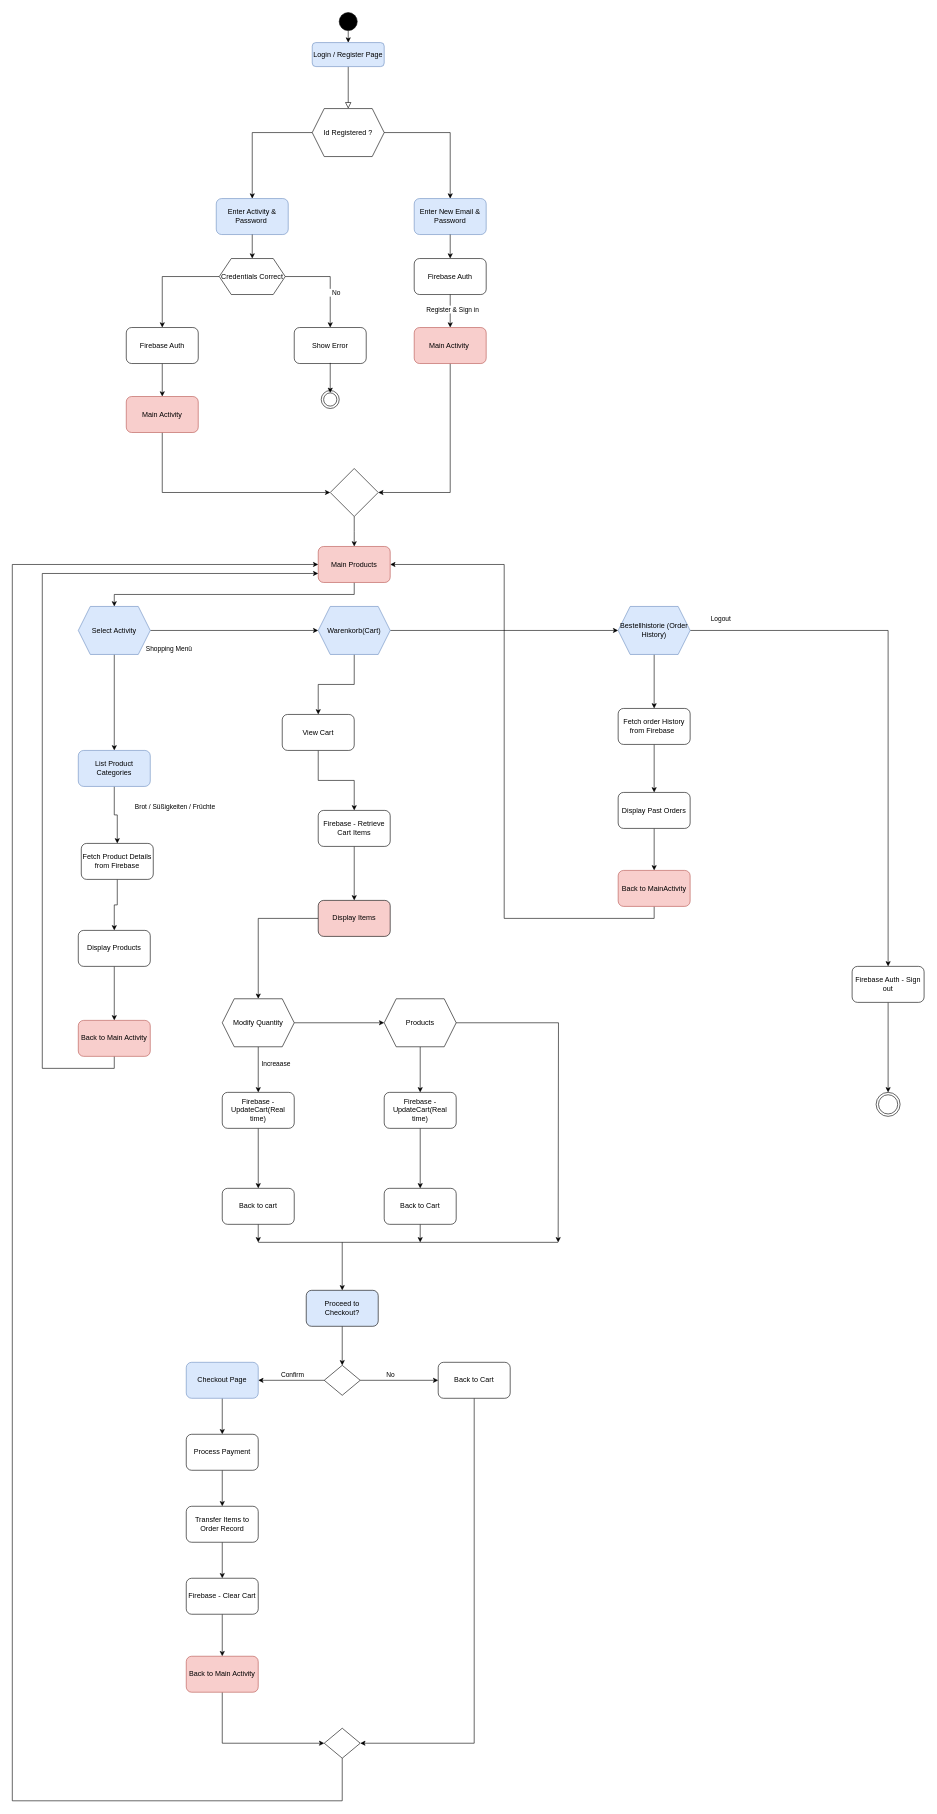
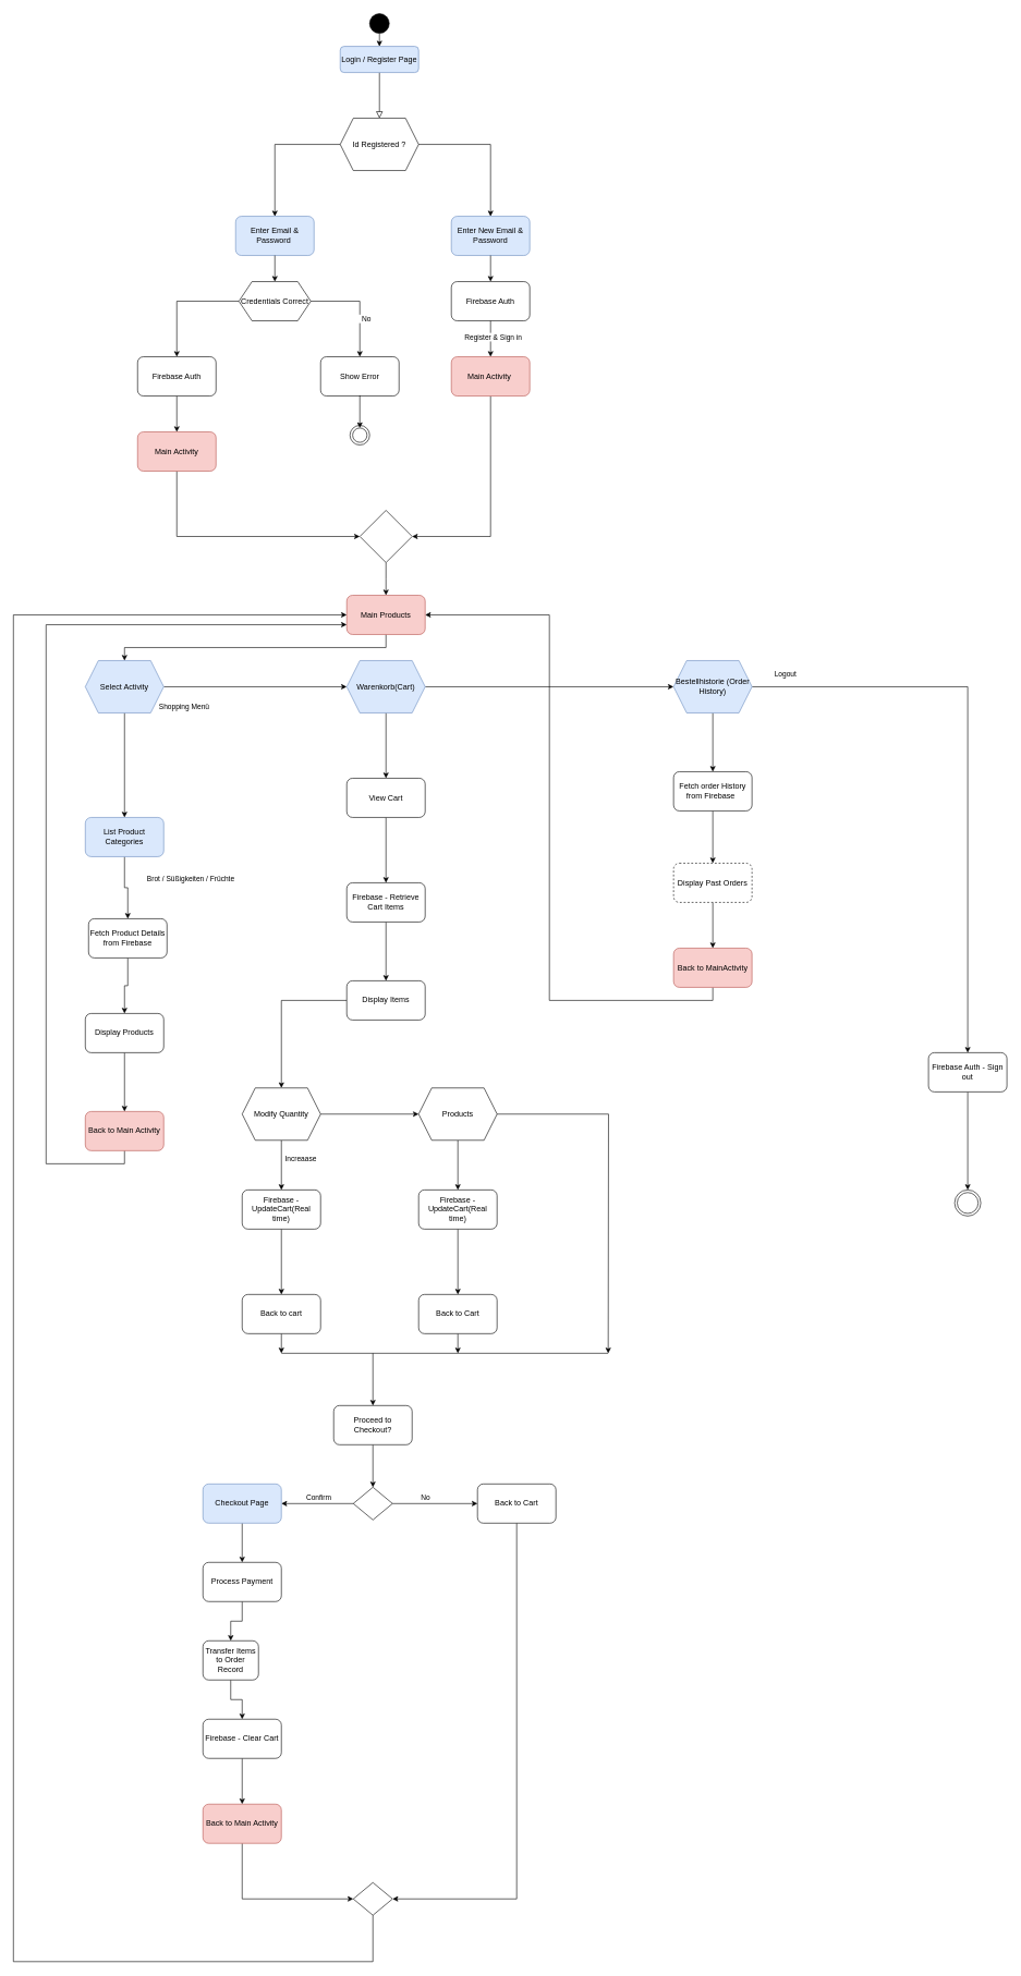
- <mxCell id="6" value="Enter Activity &amp;amp; Password&amp;nbsp;" style="rounded=1;whiteSpace=wrap;html=1;fillColor=#dae8fc;strokeColor=#6c8ebf;" parent="1" vertex="1"><mxGeometry x="360" y="330" width="120" height="60" as="geometry" /></mxCell>
+ <mxCell id="6" value="Enter Email &amp;amp; Password&amp;nbsp;" style="rounded=1;whiteSpace=wrap;html=1;fillColor=#dae8fc;strokeColor=#6c8ebf;" parent="1" vertex="1"><mxGeometry x="360" y="330" width="120" height="60" as="geometry" /></mxCell>
- <mxCell id="54" value="View Cart" style="rounded=1;whiteSpace=wrap;html=1;" vertex="1" parent="1"><mxGeometry x="470" y="1190" width="120" height="60" as="geometry" /></mxCell>
+ <mxCell id="54" value="View Cart" style="rounded=1;whiteSpace=wrap;html=1;" vertex="1" parent="1"><mxGeometry x="530" y="1190" width="120" height="60" as="geometry" /></mxCell>
- <mxCell id="100" value="Display Past Orders" style="rounded=1;whiteSpace=wrap;html=1;" vertex="1" parent="1"><mxGeometry x="1030" y="1320" width="120" height="60" as="geometry" /></mxCell>
+ <mxCell id="100" value="Display Past Orders" style="rounded=1;whiteSpace=wrap;html=1;dashed=1;" vertex="1" parent="1"><mxGeometry x="1030" y="1320" width="120" height="60" as="geometry" /></mxCell>
- <mxCell id="58" value="Display Items" style="rounded=1;whiteSpace=wrap;html=1;fillColor=#f8cecc;" vertex="1" parent="1"><mxGeometry x="530" y="1500" width="120" height="60" as="geometry" /></mxCell>
+ <mxCell id="58" value="Display Items" style="rounded=1;whiteSpace=wrap;html=1;" vertex="1" parent="1"><mxGeometry x="530" y="1500" width="120" height="60" as="geometry" /></mxCell>
- <mxCell id="77" value="Proceed to Checkout?" style="rounded=1;whiteSpace=wrap;html=1;fillColor=#dae8fc;" vertex="1" parent="1"><mxGeometry x="510" y="2150" width="120" height="60" as="geometry" /></mxCell>
+ <mxCell id="77" value="Proceed to Checkout?" style="rounded=1;whiteSpace=wrap;html=1;" vertex="1" parent="1"><mxGeometry x="510" y="2150" width="120" height="60" as="geometry" /></mxCell>
- <mxCell id="83" value="Transfer Items to Order Record" style="rounded=1;whiteSpace=wrap;html=1;" vertex="1" parent="1"><mxGeometry x="310" y="2510" width="120" height="60" as="geometry" /></mxCell>
+ <mxCell id="83" value="Transfer Items to Order Record" style="rounded=1;whiteSpace=wrap;html=1;" vertex="1" parent="1"><mxGeometry x="310" y="2510" width="85" height="60" as="geometry" /></mxCell>
